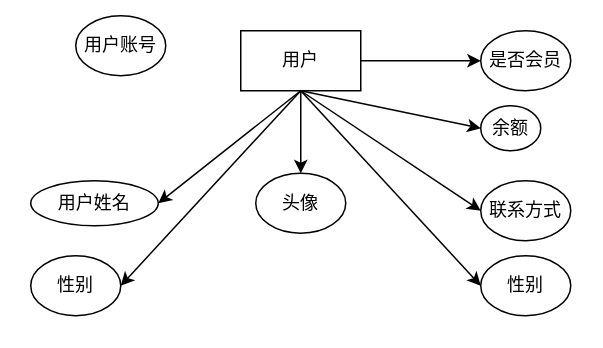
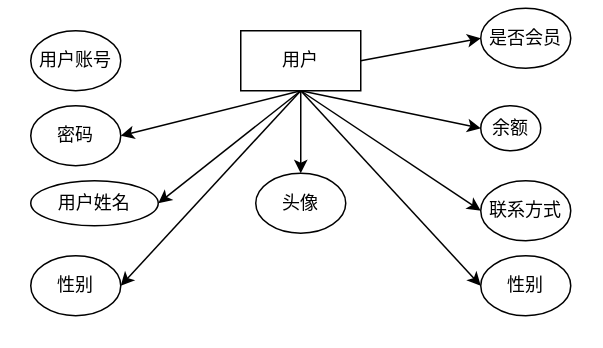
- <mxCell id="3" value="用户账号" style="ellipse;whiteSpace=wrap;html=1;" vertex="1" parent="1"><mxGeometry x="50" y="10" width="60" height="40" as="geometry" /></mxCell>
+ <mxCell id="3" value="用户账号" style="ellipse;whiteSpace=wrap;html=1;" vertex="1" parent="1"><mxGeometry x="20" y="20" width="60" height="40" as="geometry" /></mxCell>
- <mxCell id="10" value="是否会员" style="ellipse;whiteSpace=wrap;html=1;" vertex="1" parent="1"><mxGeometry x="320" y="20" width="60" height="40" as="geometry" /></mxCell>
+ <mxCell id="10" value="是否会员" style="ellipse;whiteSpace=wrap;html=1;" vertex="1" parent="1"><mxGeometry x="320" y="5" width="60" height="40" as="geometry" /></mxCell>
+ <mxCell id="13" value="" style="endArrow=classic;html=1;rounded=0;exitX=0.5;exitY=1;exitDx=0;exitDy=0;entryX=1;entryY=0.5;entryDx=0;entryDy=0;" edge="1" parent="1" source="2" target="4"><mxGeometry width="50" height="50" relative="1" as="geometry"><mxPoint x="160" y="390" as="sourcePoint" /><mxPoint x="210" y="340" as="targetPoint" /></mxGeometry></mxCell>
+ <mxCell id="4" value="密码" style="ellipse;whiteSpace=wrap;html=1;" vertex="1" parent="1"><mxGeometry x="20" y="70" width="60" height="40" as="geometry" /></mxCell>
